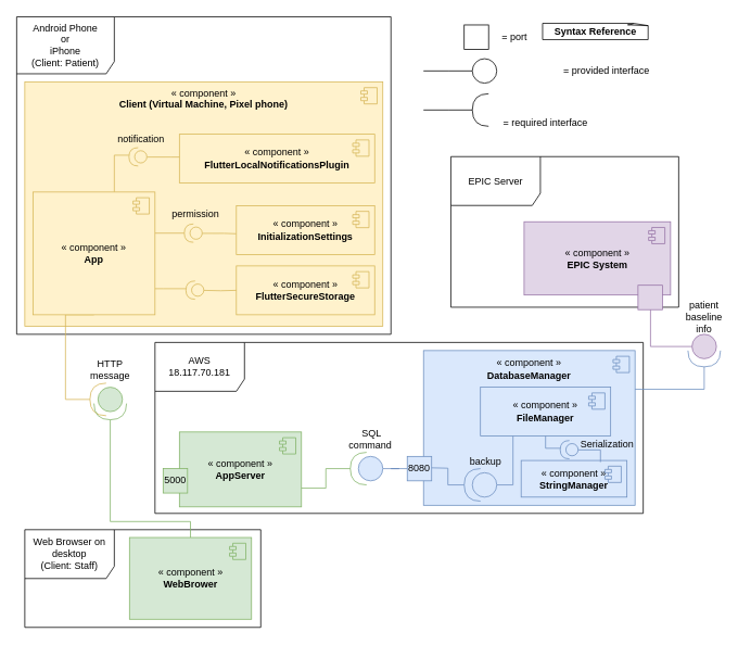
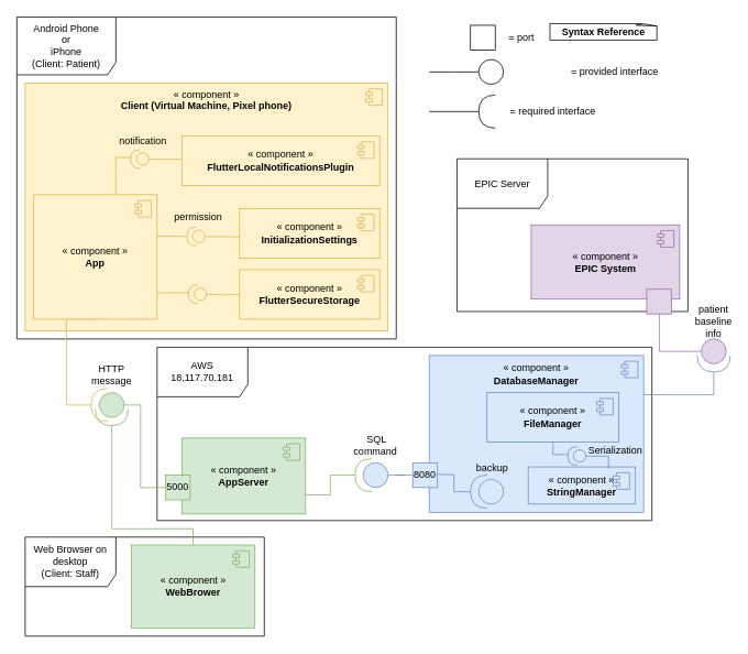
- <mxCell id="73" value="=&amp;nbsp;required&amp;nbsp;&lt;span style=&quot;&quot;&gt;interface&lt;/span&gt;" style="text;html=1;strokeColor=none;fillColor=none;align=center;verticalAlign=middle;whiteSpace=wrap;rounded=0;" parent="1" vertex="1"><mxGeometry x="610" y="134.5" width="120" height="30" as="geometry" /></mxCell>
+ <mxCell id="73" value="=&amp;nbsp;required&amp;nbsp;&lt;span style=&quot;&quot;&gt;interface&lt;/span&gt;" style="text;html=1;strokeColor=none;fillColor=none;align=center;verticalAlign=middle;whiteSpace=wrap;rounded=0;" parent="1" vertex="1"><mxGeometry x="610" y="119.5" width="120" height="30" as="geometry" /></mxCell>
+ <mxCell id="37" style="edgeStyle=orthogonalEdgeStyle;rounded=0;orthogonalLoop=1;jettySize=auto;html=1;endArrow=none;endFill=0;fillColor=#d5e8d4;strokeColor=#82b366;exitX=1;exitY=0.5;exitDx=0;exitDy=0;" parent="1" source="38" target="39" edge="1"><mxGeometry relative="1" as="geometry"><mxPoint x="220" y="230" as="targetPoint" /><Array as="points"><mxPoint x="170" y="490" /><mxPoint x="170" y="590" /></Array></mxGeometry></mxCell>
- <mxCell id="27" style="edgeStyle=orthogonalEdgeStyle;rounded=0;orthogonalLoop=1;jettySize=auto;html=1;endArrow=none;endFill=0;fillColor=#dae8fc;strokeColor=#6c8ebf;entryX=0.25;entryY=1;entryDx=0;entryDy=0;" parent="1" source="28" target="21" edge="1"><mxGeometry relative="1" as="geometry"><mxPoint x="510" y="585" as="targetPoint" /><Array as="points"><mxPoint x="630" y="595" /></Array></mxGeometry></mxCell>
